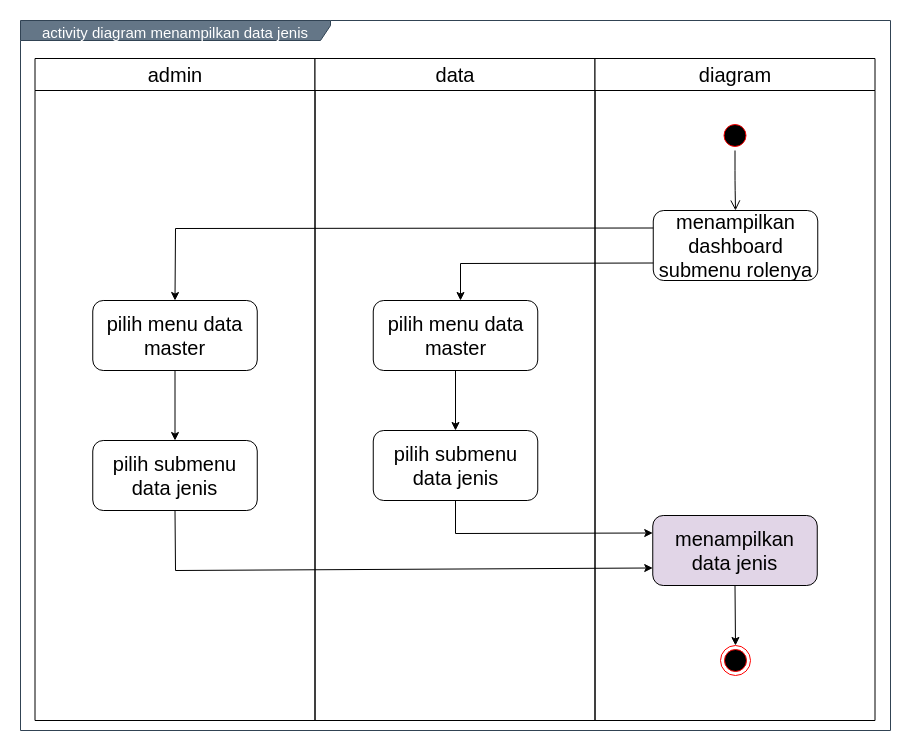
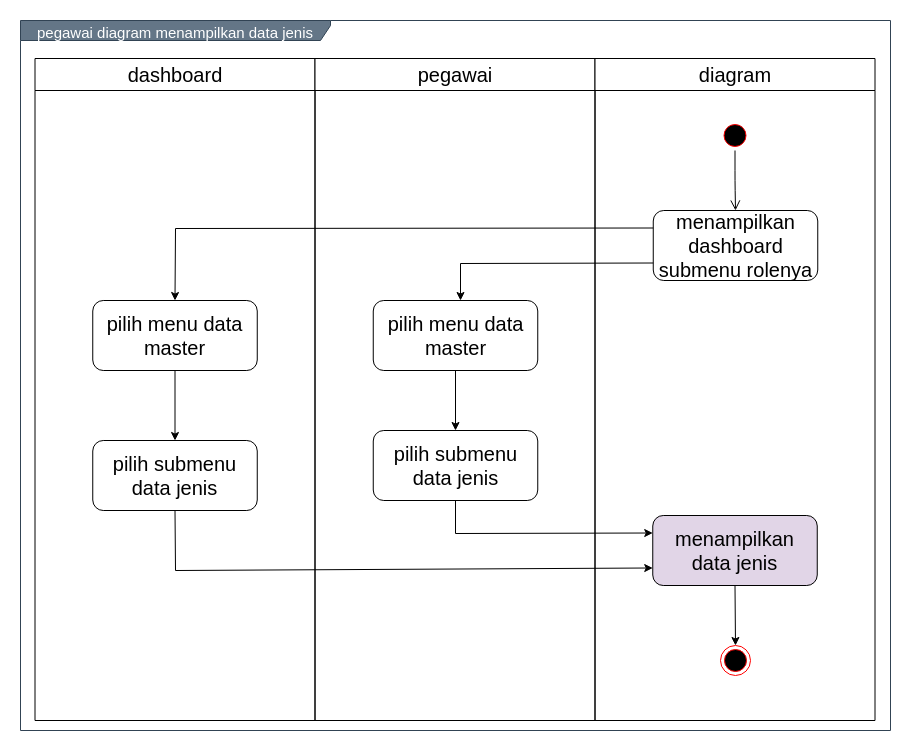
- <mxCell id="2" value="&lt;font style=&quot;font-size: 15px&quot;&gt;activity diagram menampilkan data jenis&lt;/font&gt;" style="shape=umlFrame;whiteSpace=wrap;html=1;fontSize=20;align=center;width=310;height=20;fillColor=#647687;strokeColor=#314354;fontColor=#ffffff;" vertex="1" parent="1"><mxGeometry x="20" y="20" width="870" height="710" as="geometry" /></mxCell>
+ <mxCell id="2" value="&lt;font style=&quot;font-size: 15px&quot;&gt;pegawai diagram menampilkan data jenis&lt;/font&gt;" style="shape=umlFrame;whiteSpace=wrap;html=1;fontSize=20;align=center;width=310;height=20;fillColor=#647687;strokeColor=#314354;fontColor=#ffffff;" vertex="1" parent="1"><mxGeometry x="20" y="20" width="870" height="710" as="geometry" /></mxCell>
- <mxCell id="3" value="admin" style="swimlane;whiteSpace=wrap;fontSize=20;fontStyle=0;startSize=32;" vertex="1" parent="1"><mxGeometry x="34.5" y="58" width="280" height="662" as="geometry" /></mxCell>
+ <mxCell id="3" value="dashboard" style="swimlane;whiteSpace=wrap;fontSize=20;fontStyle=0;startSize=32;" vertex="1" parent="1"><mxGeometry x="34.5" y="58" width="280" height="662" as="geometry" /></mxCell>
- <mxCell id="7" value="data" style="swimlane;whiteSpace=wrap;fontSize=20;fontStyle=0;startSize=32;" vertex="1" parent="1"><mxGeometry x="314.5" y="58" width="280" height="662" as="geometry" /></mxCell>
+ <mxCell id="7" value="pegawai" style="swimlane;whiteSpace=wrap;fontSize=20;fontStyle=0;startSize=32;" vertex="1" parent="1"><mxGeometry x="314.5" y="58" width="280" height="662" as="geometry" /></mxCell>
